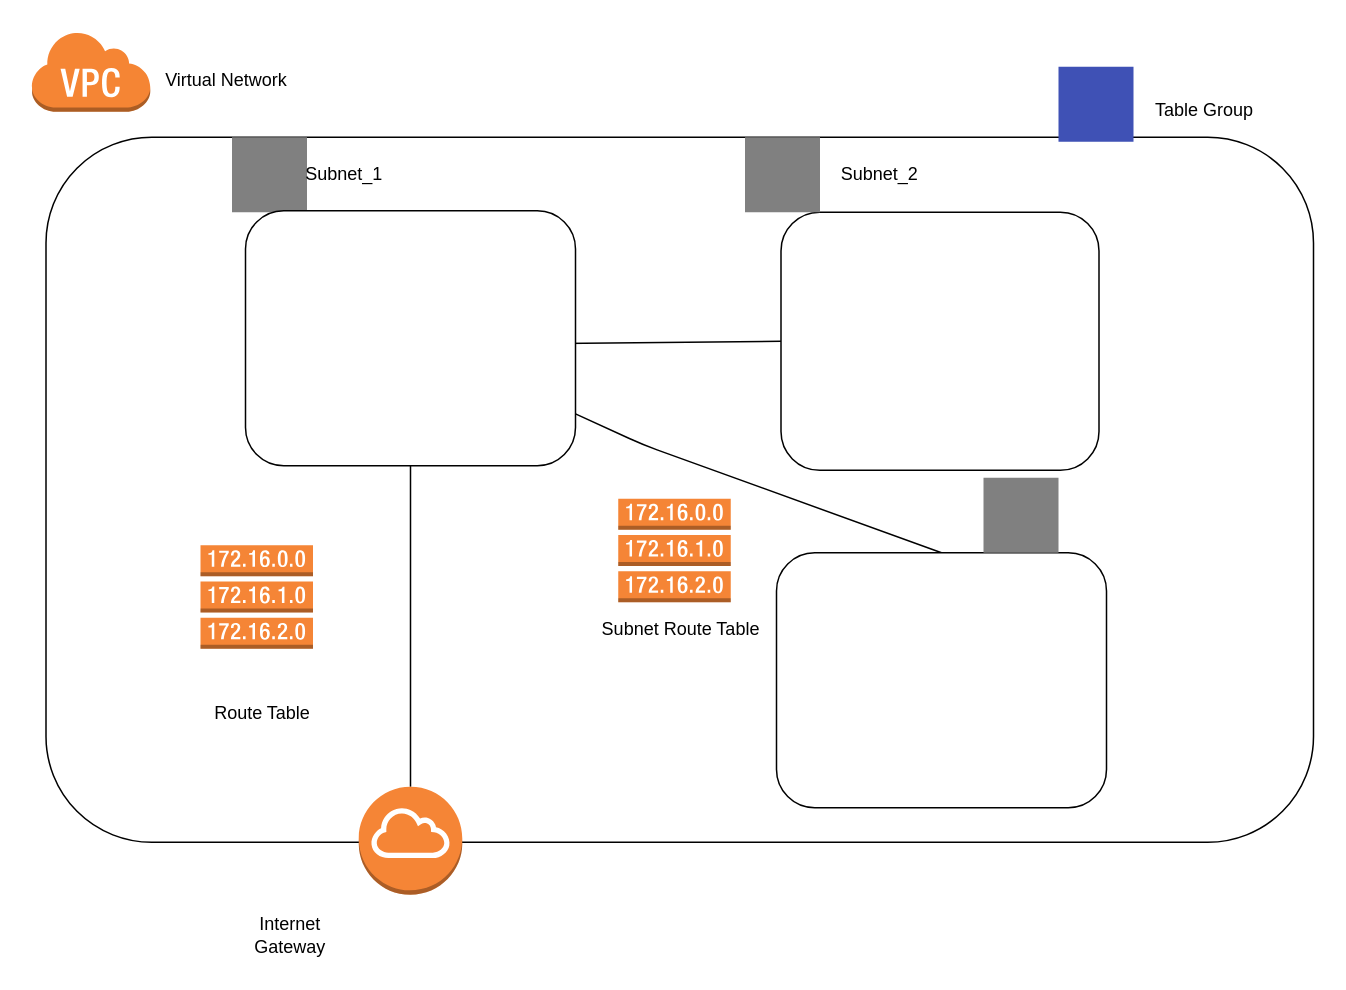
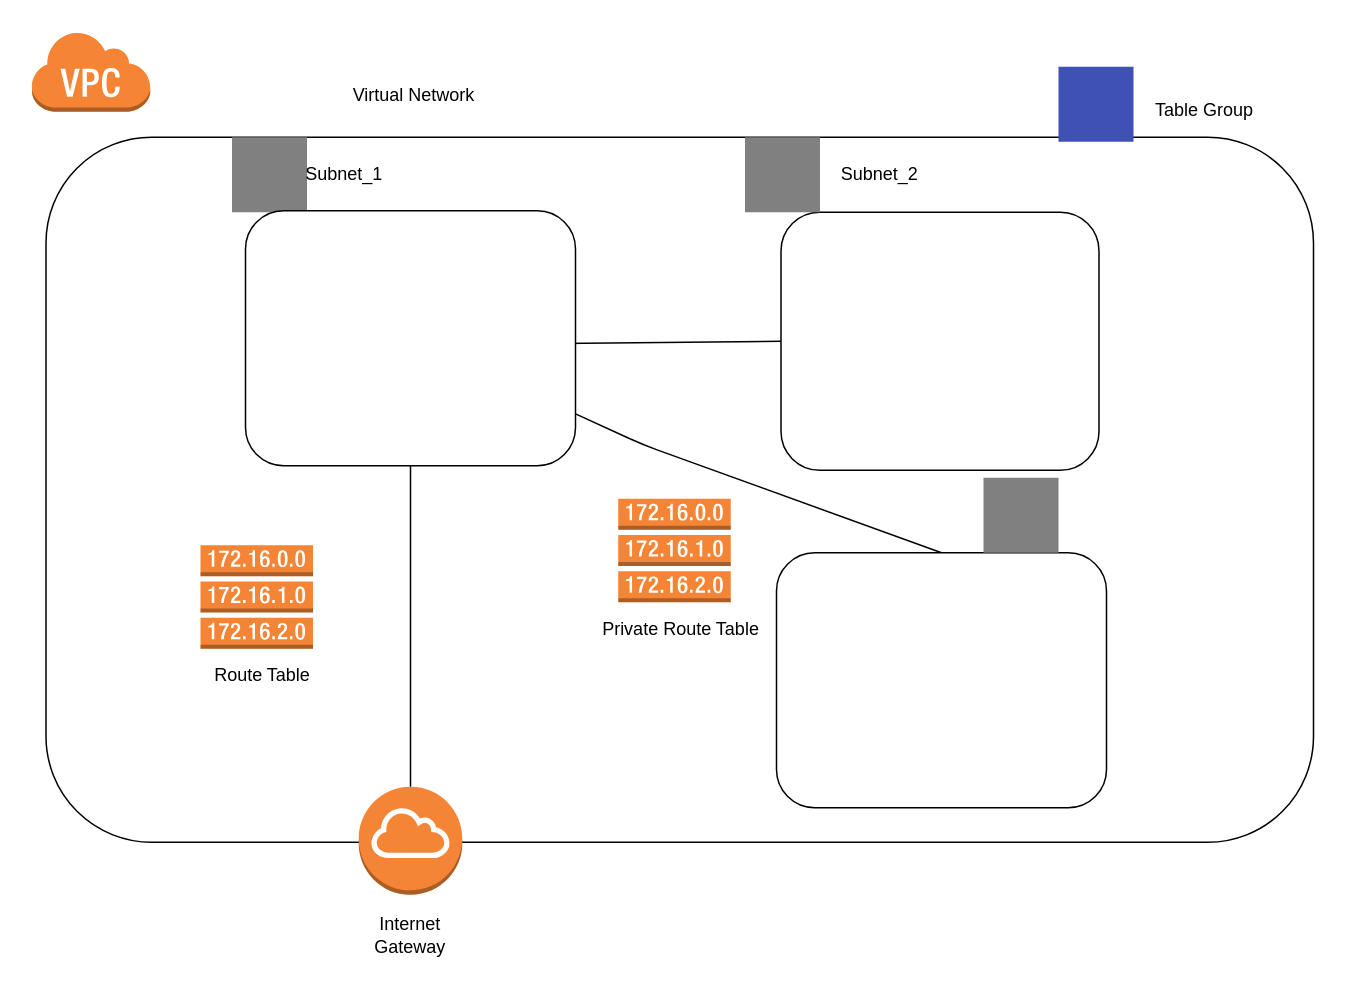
- <mxCell id="9" value="Virtual Network" style="text;html=1;align=center;verticalAlign=middle;resizable=0;points=[];autosize=1;strokeColor=none;fillColor=none;" parent="1" vertex="1"><mxGeometry x="99.5" y="38" width="100" height="30" as="geometry" /></mxCell>
+ <mxCell id="9" value="Virtual Network" style="text;html=1;align=center;verticalAlign=middle;resizable=0;points=[];autosize=1;strokeColor=none;fillColor=none;" parent="1" vertex="1"><mxGeometry x="224.5" y="48" width="100" height="30" as="geometry" /></mxCell>
- <mxCell id="23" value="Subnet Route Table" style="text;html=1;align=center;verticalAlign=middle;resizable=0;points=[];autosize=1;strokeColor=none;fillColor=none;" vertex="1" parent="1"><mxGeometry x="391.5" y="406" width="123" height="26" as="geometry" /></mxCell>
+ <mxCell id="23" value="Private Route Table" style="text;html=1;align=center;verticalAlign=middle;resizable=0;points=[];autosize=1;strokeColor=none;fillColor=none;" vertex="1" parent="1"><mxGeometry x="391.5" y="406" width="123" height="26" as="geometry" /></mxCell>
- <mxCell id="15" value="Route Table" style="text;html=1;align=center;verticalAlign=middle;resizable=0;points=[];autosize=1;strokeColor=none;fillColor=none;" parent="1" vertex="1"><mxGeometry x="133" y="462" width="82" height="26" as="geometry" /></mxCell>
+ <mxCell id="15" value="Route Table" style="text;html=1;align=center;verticalAlign=middle;resizable=0;points=[];autosize=1;strokeColor=none;fillColor=none;" parent="1" vertex="1"><mxGeometry x="133" y="437" width="82" height="26" as="geometry" /></mxCell>
- <mxCell id="13" value="Internet Gateway" style="text;html=1;align=center;verticalAlign=middle;whiteSpace=wrap;rounded=0;" parent="1" vertex="1"><mxGeometry x="163" y="608" width="60" height="30" as="geometry" /></mxCell>
+ <mxCell id="13" value="Internet Gateway" style="text;html=1;align=center;verticalAlign=middle;whiteSpace=wrap;rounded=0;" parent="1" vertex="1"><mxGeometry x="243" y="608" width="60" height="30" as="geometry" /></mxCell>
